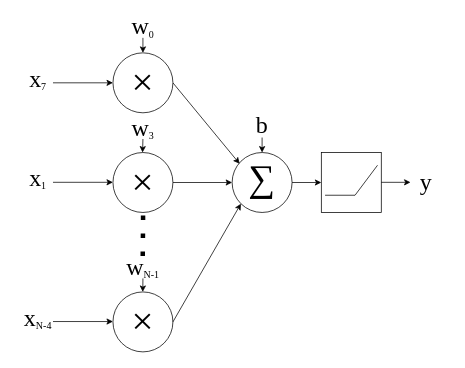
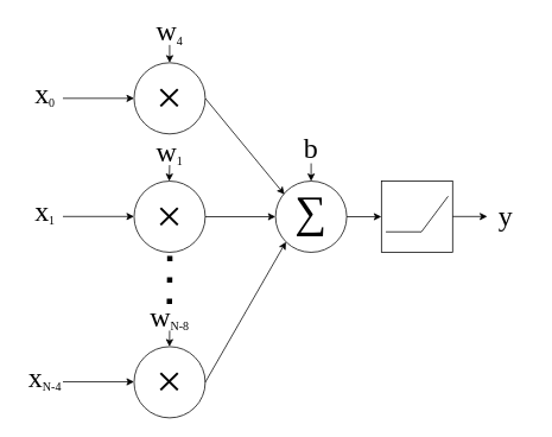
- <mxCell id="2" value="&lt;font style=&quot;font-size: 32px;&quot; face=&quot;Times New Roman&quot;&gt;w&lt;/font&gt;&lt;font style=&quot;font-size: 16px;&quot; face=&quot;Times New Roman&quot;&gt;&lt;sub&gt;0&lt;/sub&gt;&lt;/font&gt;" style="text;html=1;align=center;verticalAlign=middle;whiteSpace=wrap;rounded=0;" parent="1" vertex="1"><mxGeometry x="160" y="20" width="60" height="30" as="geometry" /></mxCell>
+ <mxCell id="2" value="&lt;font style=&quot;font-size: 32px;&quot; face=&quot;Times New Roman&quot;&gt;w&lt;/font&gt;&lt;font style=&quot;font-size: 16px;&quot; face=&quot;Times New Roman&quot;&gt;&lt;sub&gt;4&lt;/sub&gt;&lt;/font&gt;" style="text;html=1;align=center;verticalAlign=middle;whiteSpace=wrap;rounded=0;" parent="1" vertex="1"><mxGeometry x="160" y="20" width="60" height="30" as="geometry" /></mxCell>
- <mxCell id="26" value="&lt;font style=&quot;font-size: 32px;&quot; face=&quot;Times New Roman&quot;&gt;x&lt;/font&gt;&lt;font style=&quot;font-size: 16px;&quot; face=&quot;Times New Roman&quot;&gt;&lt;sub&gt;7&lt;/sub&gt;&lt;/font&gt;" style="text;html=1;align=center;verticalAlign=middle;whiteSpace=wrap;rounded=0;" parent="1" vertex="1"><mxGeometry x="20" y="90" width="60" height="30" as="geometry" /></mxCell>
+ <mxCell id="26" value="&lt;font style=&quot;font-size: 32px;&quot; face=&quot;Times New Roman&quot;&gt;x&lt;/font&gt;&lt;font style=&quot;font-size: 16px;&quot; face=&quot;Times New Roman&quot;&gt;&lt;sub&gt;0&lt;/sub&gt;&lt;/font&gt;" style="text;html=1;align=center;verticalAlign=middle;whiteSpace=wrap;rounded=0;" parent="1" vertex="1"><mxGeometry x="20" y="90" width="60" height="30" as="geometry" /></mxCell>
- <mxCell id="27" value="&lt;font style=&quot;font-size: 32px;&quot; face=&quot;Times New Roman&quot;&gt;w&lt;/font&gt;&lt;font style=&quot;font-size: 16px;&quot; face=&quot;Times New Roman&quot;&gt;&lt;sub&gt;3&lt;/sub&gt;&lt;/font&gt;" style="text;html=1;align=center;verticalAlign=middle;whiteSpace=wrap;rounded=0;" parent="1" vertex="1"><mxGeometry x="160" y="155" width="60" height="30" as="geometry" /></mxCell>
+ <mxCell id="27" value="&lt;font style=&quot;font-size: 32px;&quot; face=&quot;Times New Roman&quot;&gt;w&lt;/font&gt;&lt;font style=&quot;font-size: 16px;&quot; face=&quot;Times New Roman&quot;&gt;&lt;sub&gt;1&lt;/sub&gt;&lt;/font&gt;" style="text;html=1;align=center;verticalAlign=middle;whiteSpace=wrap;rounded=0;" parent="1" vertex="1"><mxGeometry x="160" y="155" width="60" height="30" as="geometry" /></mxCell>
- <mxCell id="28" value="&lt;font style=&quot;font-size: 32px;&quot; face=&quot;Times New Roman&quot;&gt;w&lt;/font&gt;&lt;font style=&quot;font-size: 16px;&quot; face=&quot;Times New Roman&quot;&gt;&lt;sub&gt;N-1&lt;/sub&gt;&lt;/font&gt;" style="text;html=1;align=center;verticalAlign=middle;whiteSpace=wrap;rounded=0;" parent="1" vertex="1"><mxGeometry x="160" y="341" width="60" height="30" as="geometry" /></mxCell>
+ <mxCell id="28" value="&lt;font style=&quot;font-size: 32px;&quot; face=&quot;Times New Roman&quot;&gt;w&lt;/font&gt;&lt;font style=&quot;font-size: 16px;&quot; face=&quot;Times New Roman&quot;&gt;&lt;sub&gt;N-8&lt;/sub&gt;&lt;/font&gt;" style="text;html=1;align=center;verticalAlign=middle;whiteSpace=wrap;rounded=0;" parent="1" vertex="1"><mxGeometry x="160" y="341" width="60" height="30" as="geometry" /></mxCell>
